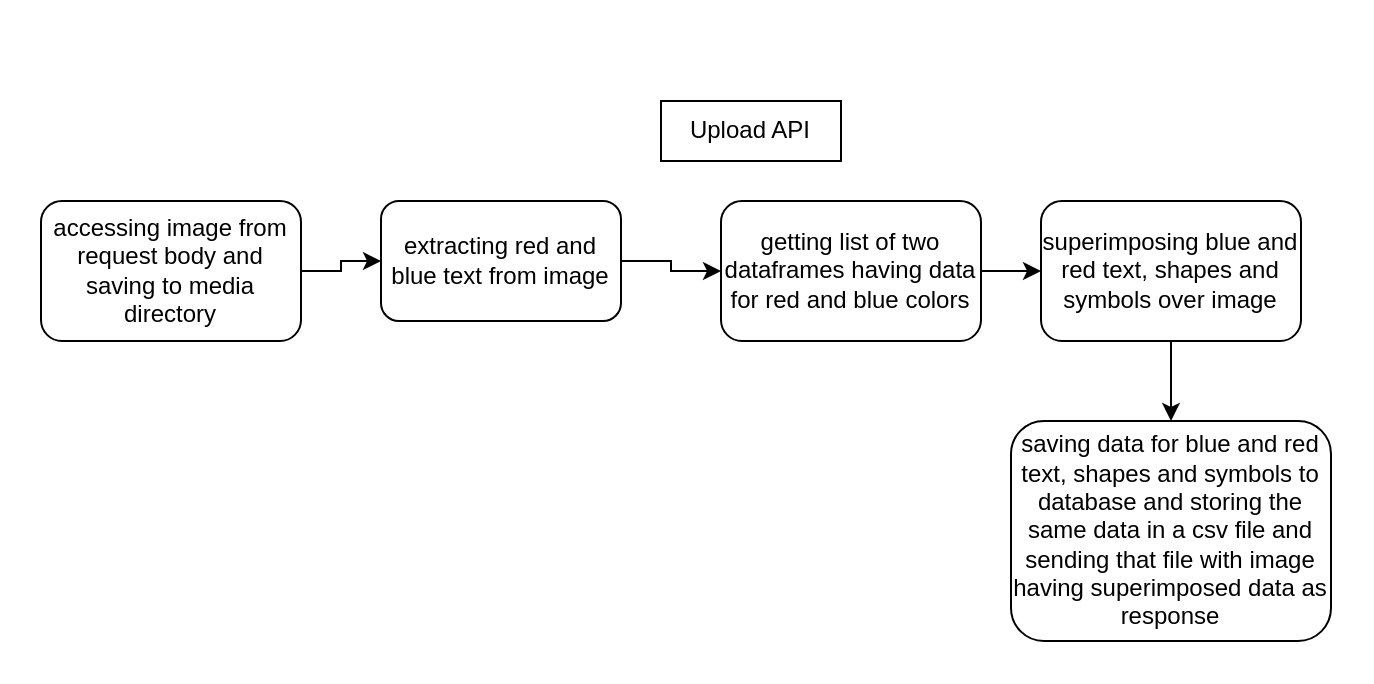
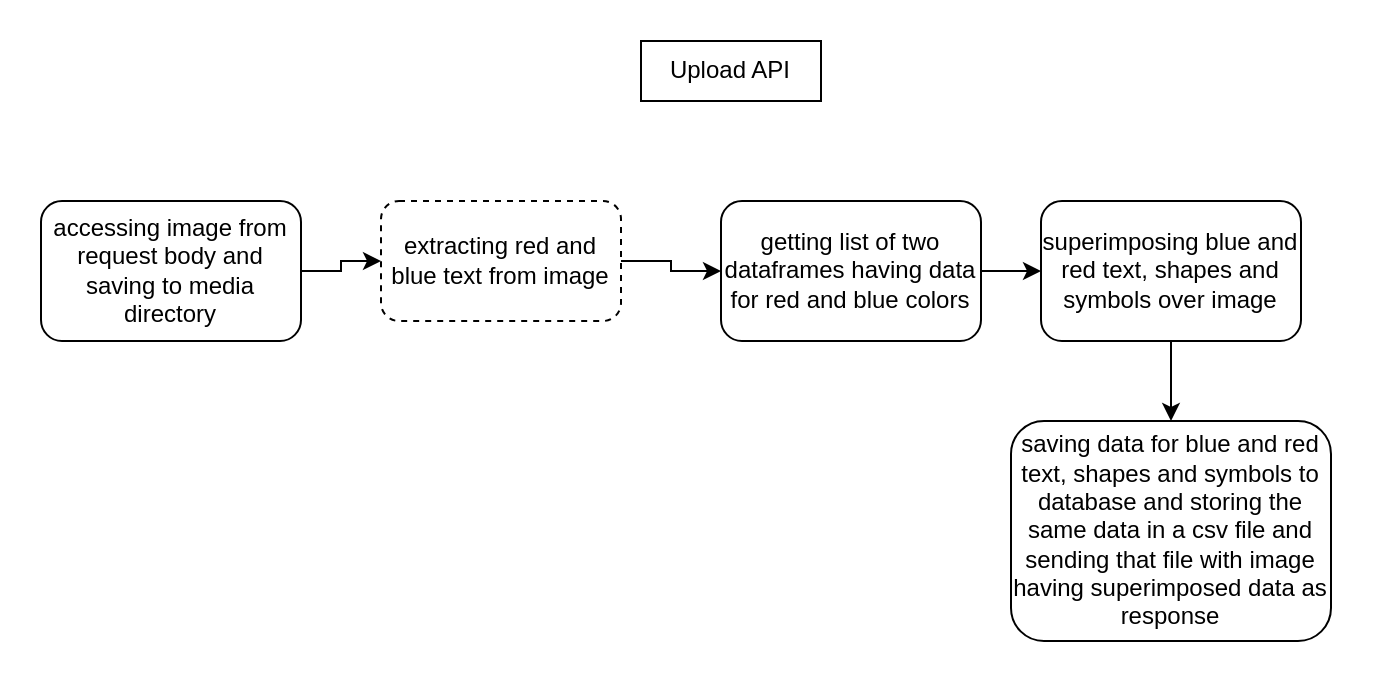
- <mxCell id="2" value="Upload API" style="text;html=1;strokeColor=default;fillColor=none;align=center;verticalAlign=middle;whiteSpace=wrap;rounded=0;" vertex="1" parent="1"><mxGeometry x="330" y="50" width="90" height="30" as="geometry" /></mxCell>
+ <mxCell id="2" value="Upload API" style="text;html=1;strokeColor=default;fillColor=none;align=center;verticalAlign=middle;whiteSpace=wrap;rounded=0;" vertex="1" parent="1"><mxGeometry x="320" y="20" width="90" height="30" as="geometry" /></mxCell>
- <mxCell id="6" value="extracting red and blue text from image" style="rounded=1;whiteSpace=wrap;html=1;strokeColor=default;" vertex="1" parent="1"><mxGeometry x="190" y="100" width="120" height="60" as="geometry" /></mxCell>
+ <mxCell id="6" value="extracting red and blue text from image" style="rounded=1;whiteSpace=wrap;html=1;strokeColor=default;dashed=1;" vertex="1" parent="1"><mxGeometry x="190" y="100" width="120" height="60" as="geometry" /></mxCell>
